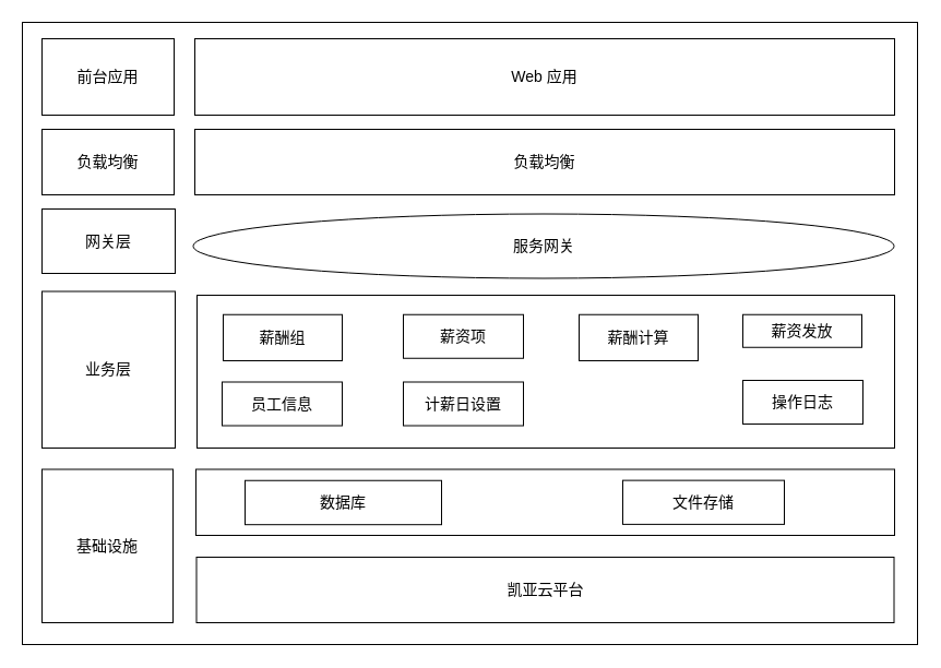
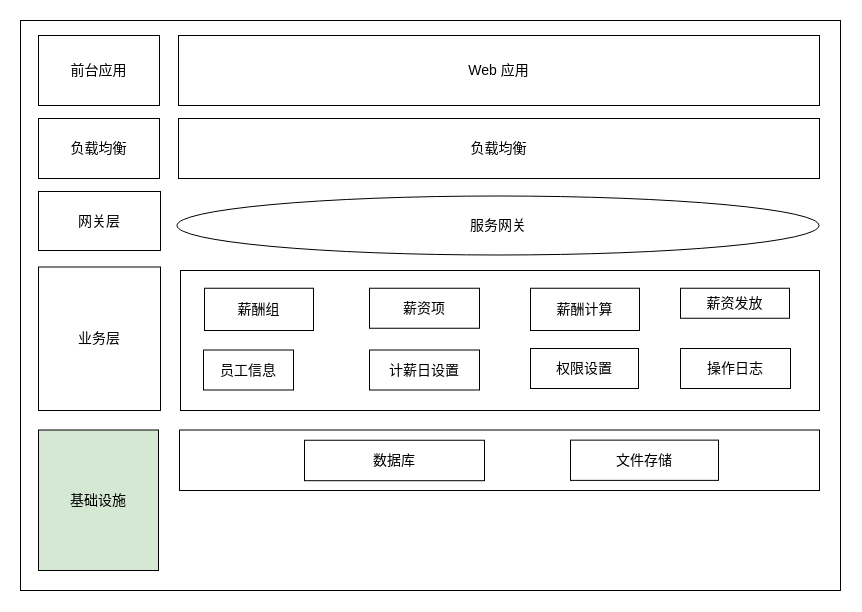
+ <mxCell id="16" value="权限设置" style="rounded=0;whiteSpace=wrap;html=1;fontFamily=Helvetica;fontSize=14;labelBackgroundColor=none;" parent="1" vertex="1"><mxGeometry x="530" y="348" width="108" height="40" as="geometry" /></mxCell>
- <mxCell id="23" value="员工信息" style="rounded=0;whiteSpace=wrap;html=1;fontFamily=Helvetica;fontSize=14;labelBackgroundColor=none;" parent="1" vertex="1"><mxGeometry x="203" y="349.5" width="110" height="40" as="geometry" /></mxCell>
+ <mxCell id="23" value="员工信息" style="rounded=0;whiteSpace=wrap;html=1;fontFamily=Helvetica;fontSize=14;labelBackgroundColor=none;" parent="1" vertex="1"><mxGeometry x="203" y="349.5" width="90" height="40" as="geometry" /></mxCell>
- <mxCell id="19" value="数据库" style="rounded=0;whiteSpace=wrap;html=1;fontFamily=Helvetica;fontSize=14;labelBackgroundColor=none;" parent="1" vertex="1"><mxGeometry x="224" y="439.75" width="180" height="40.44" as="geometry" /></mxCell>
+ <mxCell id="19" value="数据库" style="rounded=0;whiteSpace=wrap;html=1;fontFamily=Helvetica;fontSize=14;labelBackgroundColor=none;" parent="1" vertex="1"><mxGeometry x="304" y="439.75" width="180" height="40.44" as="geometry" /></mxCell>
- <mxCell id="5" value="基础设施" style="rounded=0;whiteSpace=wrap;html=1;fontSize=14;labelBackgroundColor=none;" parent="1" vertex="1"><mxGeometry x="38" y="429.5" width="120" height="140.5" as="geometry" /></mxCell>
+ <mxCell id="5" value="基础设施" style="rounded=0;whiteSpace=wrap;html=1;fontSize=14;labelBackgroundColor=none;fillColor=#d5e8d4;" parent="1" vertex="1"><mxGeometry x="38" y="429.5" width="120" height="140.5" as="geometry" /></mxCell>
- <mxCell id="11" value="凯亚云平台" style="rounded=0;whiteSpace=wrap;html=1;fontFamily=Helvetica;fontSize=14;labelBackgroundColor=none;" parent="1" vertex="1"><mxGeometry x="179.5" y="510" width="639" height="60" as="geometry" /></mxCell>
